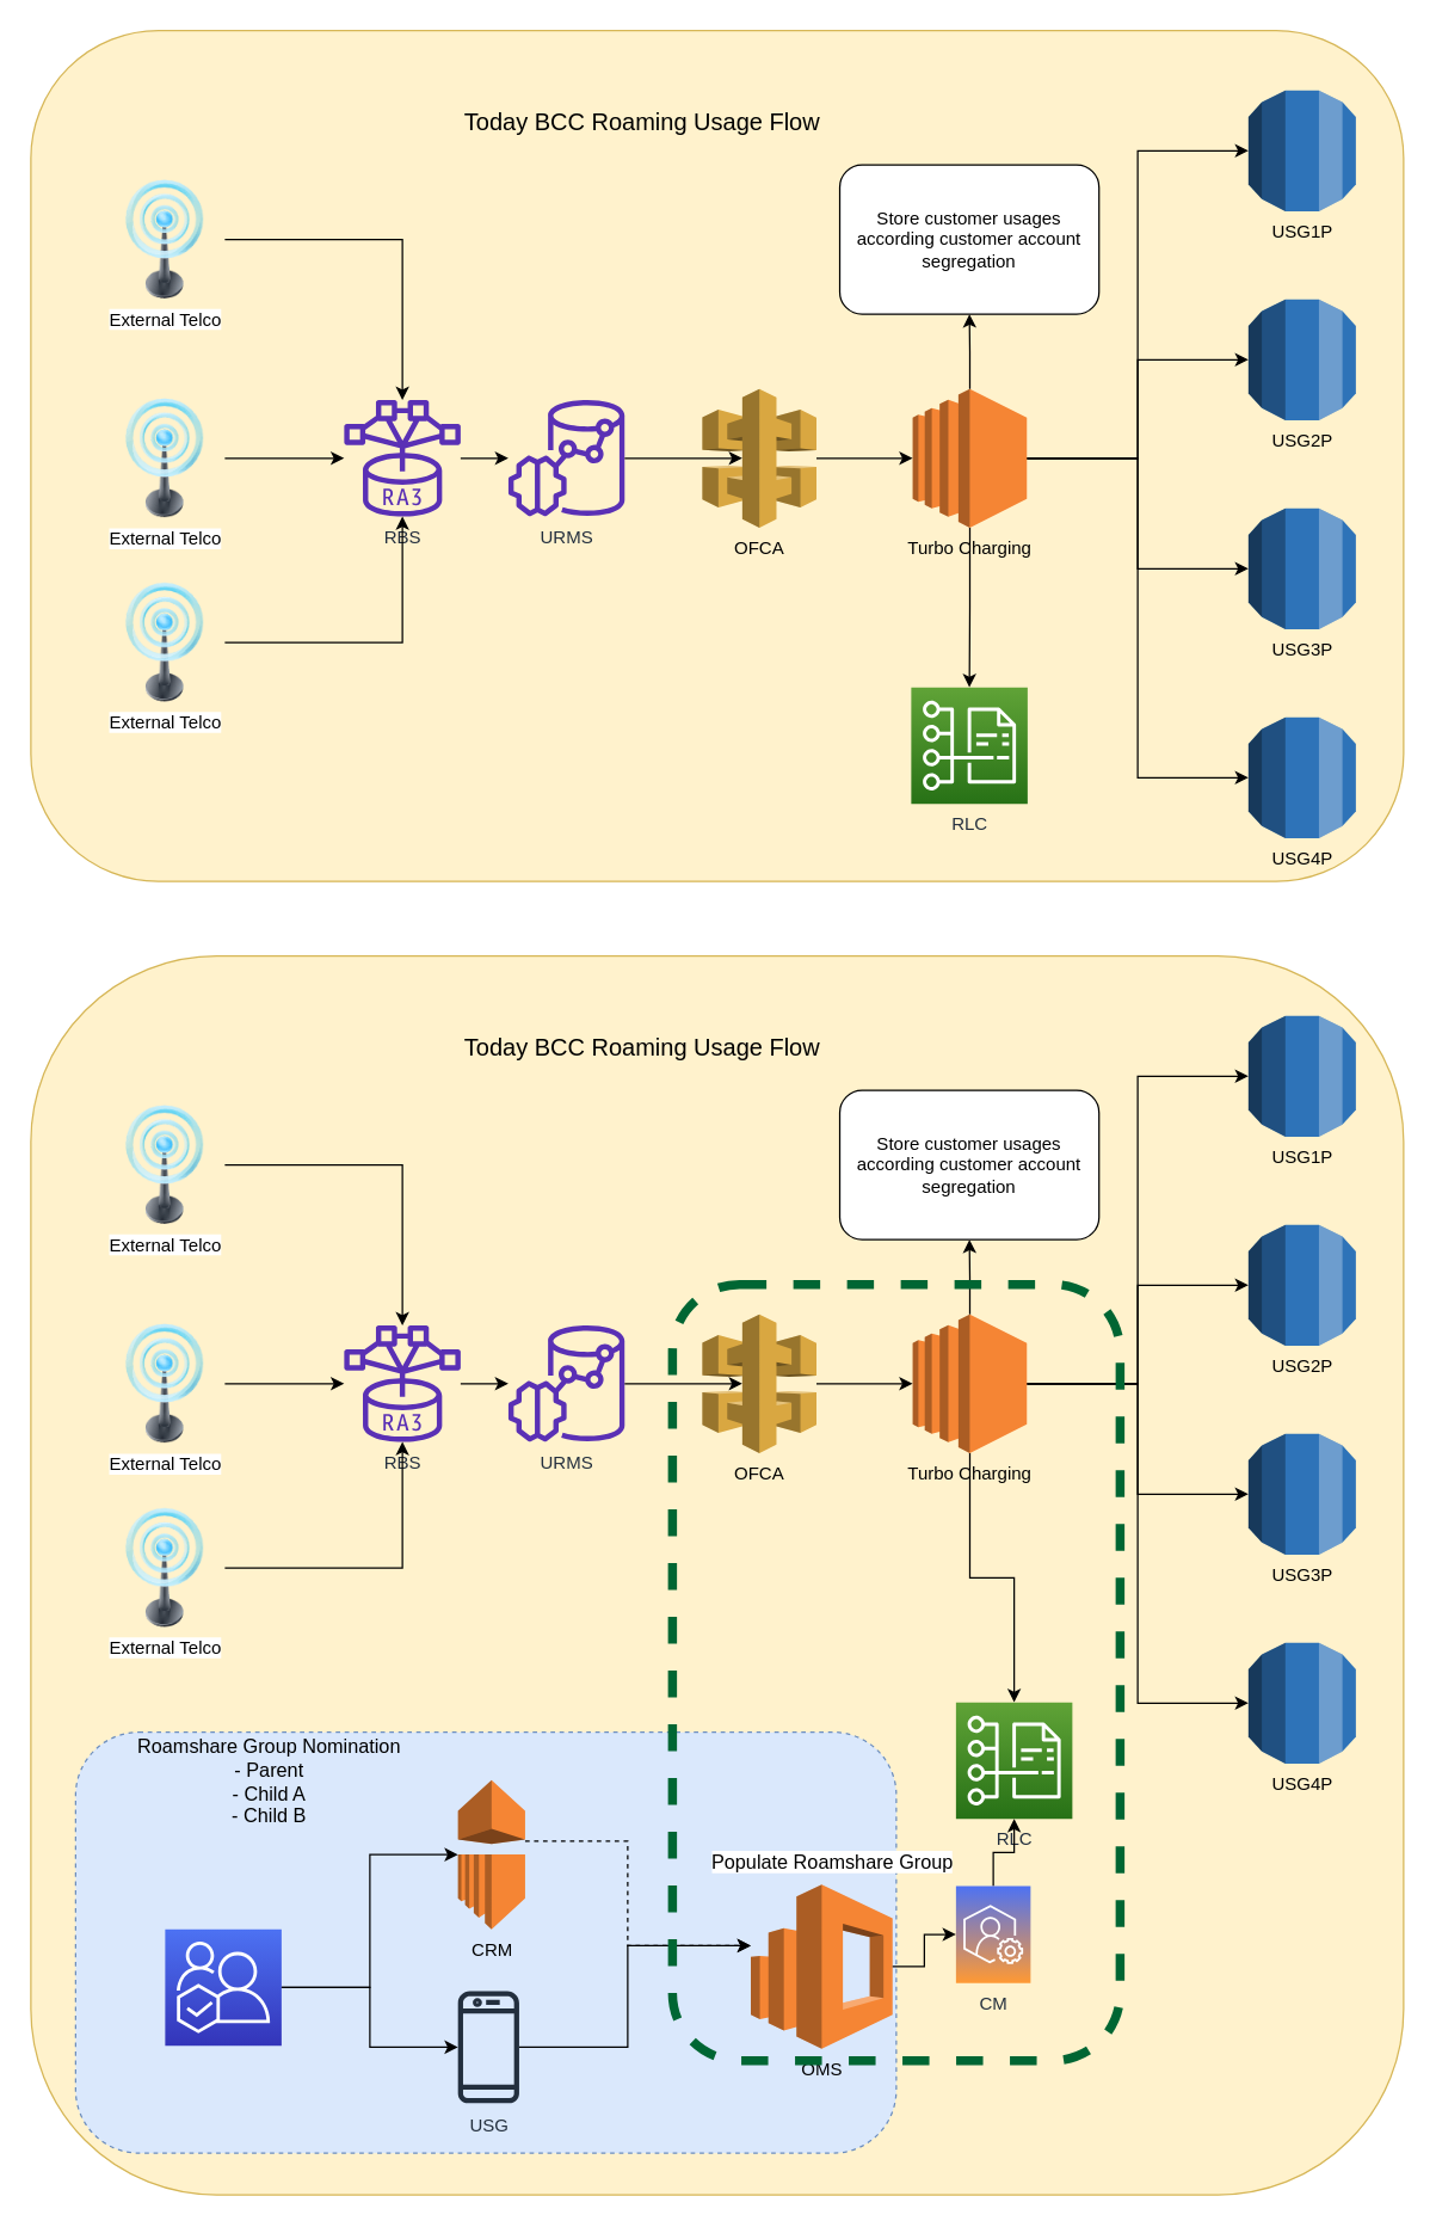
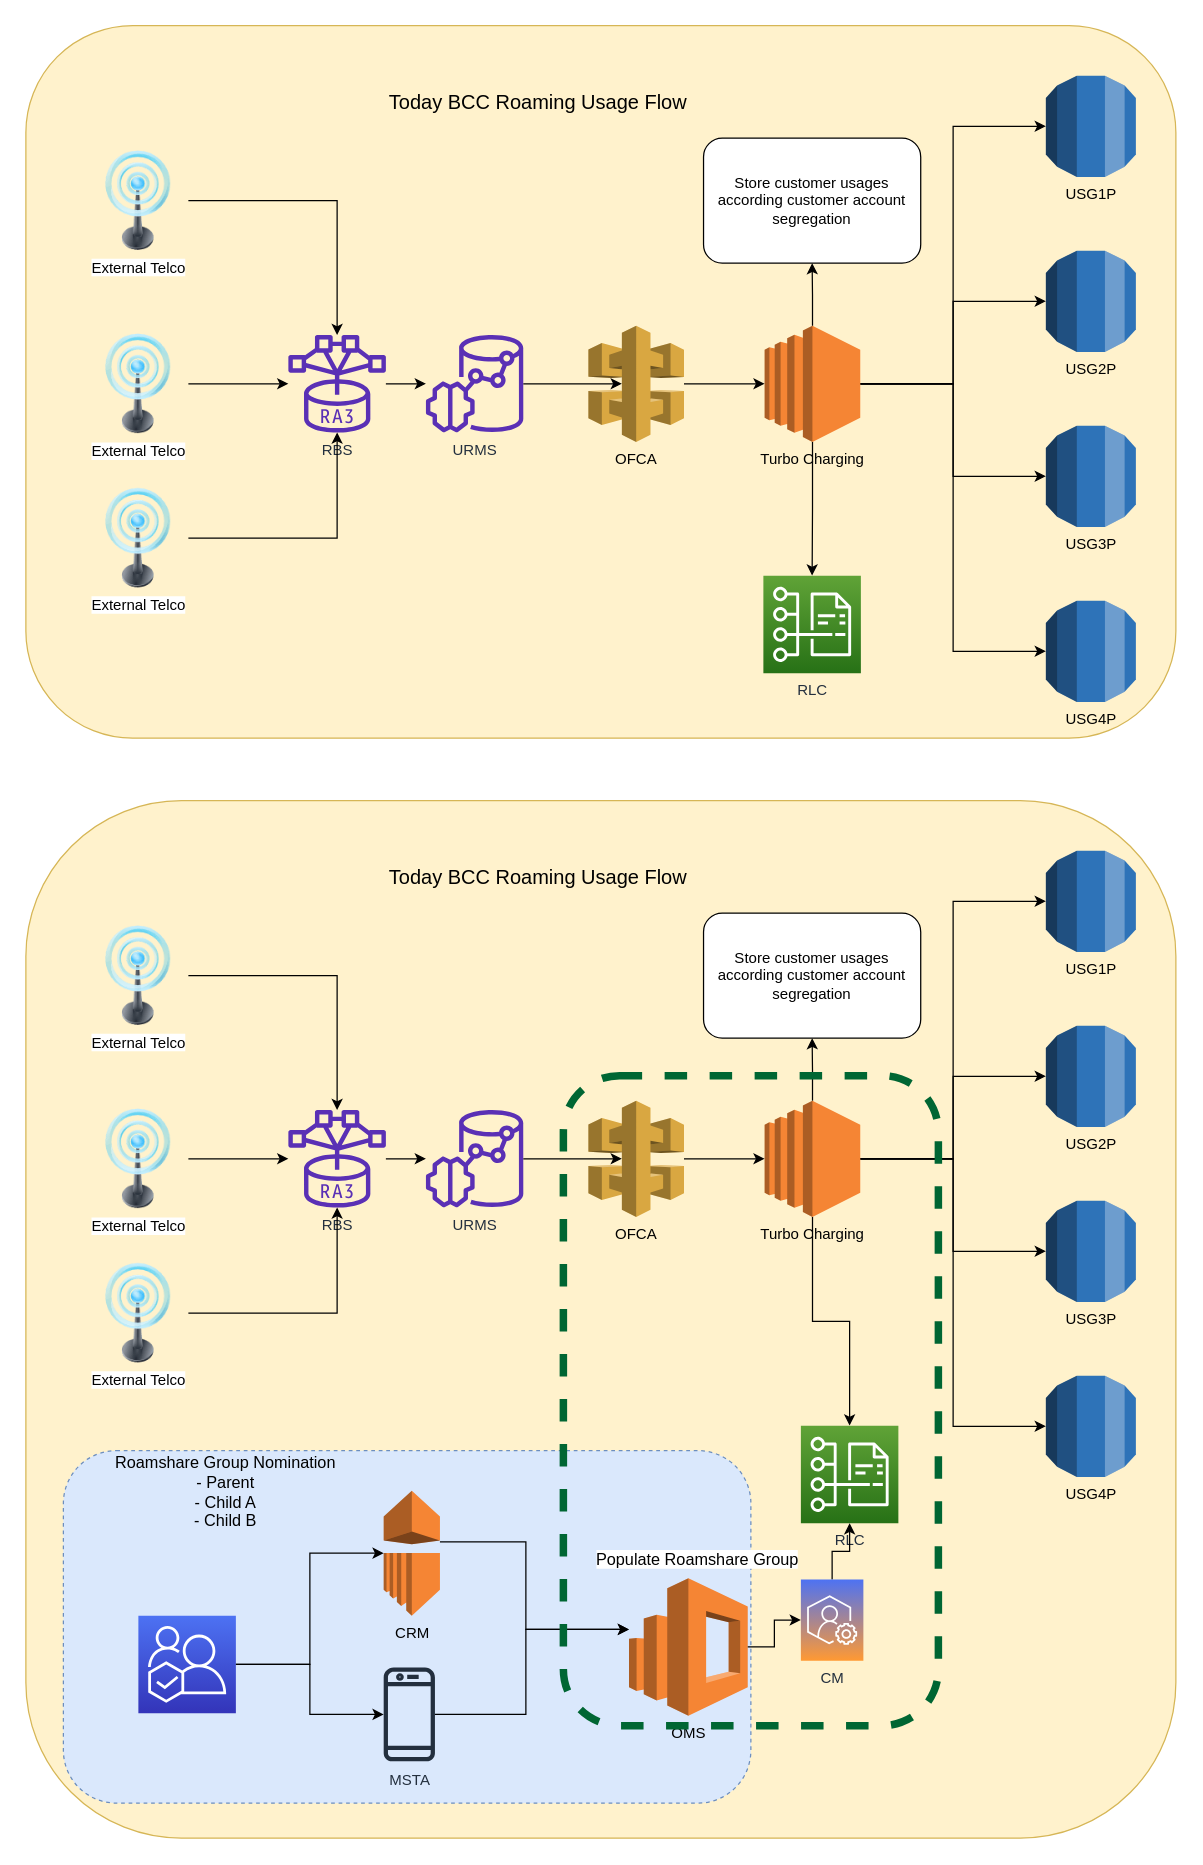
- <mxCell id="65" style="edgeStyle=orthogonalEdgeStyle;rounded=0;orthogonalLoop=1;jettySize=auto;html=1;dashed=1;" edge="1" parent="57" source="59" target="64"><mxGeometry relative="1" as="geometry"><Array as="points"><mxPoint x="370" y="73" /><mxPoint x="370" y="143" /></Array></mxGeometry></mxCell>
+ <mxCell id="65" style="edgeStyle=orthogonalEdgeStyle;rounded=0;orthogonalLoop=1;jettySize=auto;html=1;" edge="1" parent="57" source="59" target="64"><mxGeometry relative="1" as="geometry"><Array as="points"><mxPoint x="370" y="73" /><mxPoint x="370" y="143" /></Array></mxGeometry></mxCell>
- <mxCell id="62" value="USG" style="outlineConnect=0;fontColor=#232F3E;gradientColor=none;fillColor=#232F3E;strokeColor=none;dashed=0;verticalLabelPosition=bottom;verticalAlign=top;align=center;html=1;fontSize=12;fontStyle=0;aspect=fixed;pointerEvents=1;shape=mxgraph.aws4.mobile_client;" vertex="1" parent="57"><mxGeometry x="256.25" y="172" width="41" height="78" as="geometry" /></mxCell>
+ <mxCell id="62" value="MSTA" style="outlineConnect=0;fontColor=#232F3E;gradientColor=none;fillColor=#232F3E;strokeColor=none;dashed=0;verticalLabelPosition=bottom;verticalAlign=top;align=center;html=1;fontSize=12;fontStyle=0;aspect=fixed;pointerEvents=1;shape=mxgraph.aws4.mobile_client;" vertex="1" parent="57"><mxGeometry x="256.25" y="172" width="41" height="78" as="geometry" /></mxCell>
